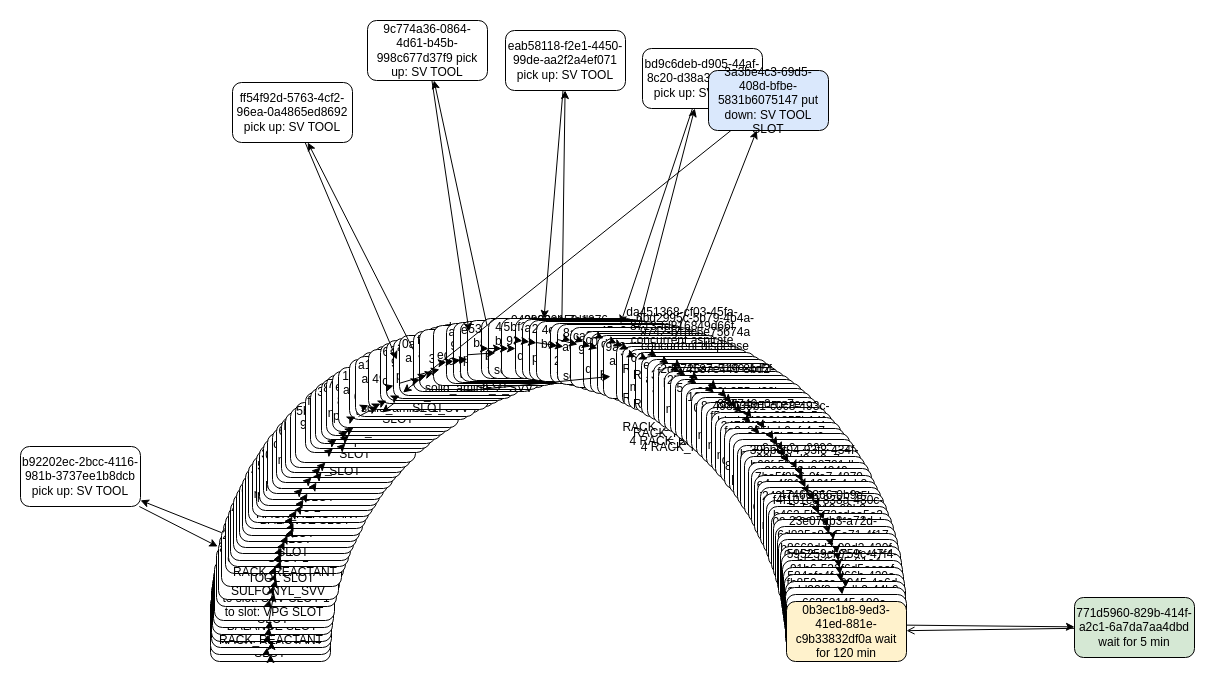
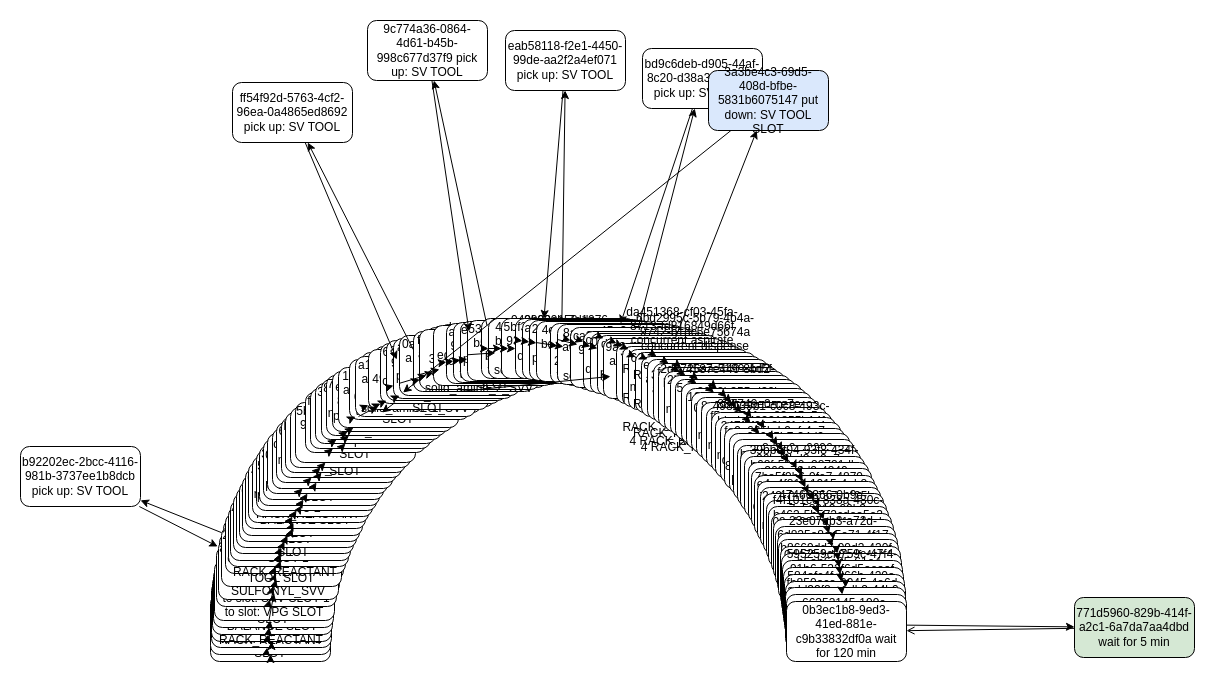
- <mxCell id="132" value="0b3ec1b8-9ed3-41ed-881e-c9b33832df0a wait for 120 min" style="rounded=1;whiteSpace=wrap;html=1;fillColor=#fff2cc;" vertex="1" parent="1"><mxGeometry x="786" y="601" width="120" height="60" as="geometry" /></mxCell>
+ <mxCell id="132" value="0b3ec1b8-9ed3-41ed-881e-c9b33832df0a wait for 120 min" style="rounded=1;whiteSpace=wrap;html=1;" vertex="1" parent="1"><mxGeometry x="786" y="601" width="120" height="60" as="geometry" /></mxCell>
